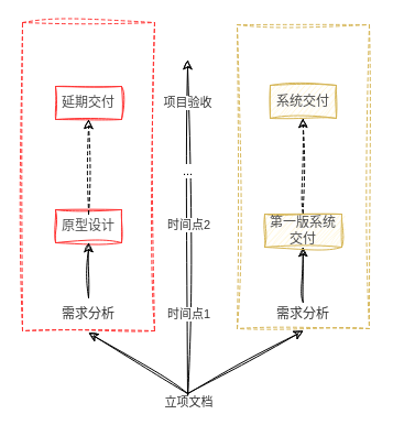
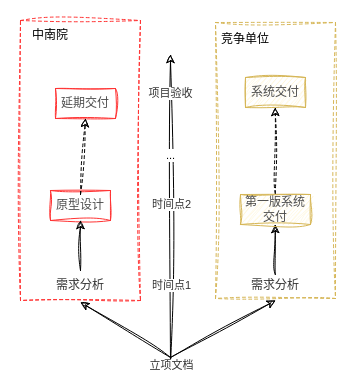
+ <mxCell id="20" value="中南院" style="text;html=1;align=center;verticalAlign=middle;whiteSpace=wrap;rounded=0;" vertex="1" parent="1"><mxGeometry x="20" y="20" width="60" height="30" as="geometry" /></mxCell>
+ <mxCell id="21" value="竞争单位" style="text;html=1;align=center;verticalAlign=middle;whiteSpace=wrap;rounded=0;" vertex="1" parent="1"><mxGeometry x="215" y="24" width="60" height="30" as="geometry" /></mxCell>
- <mxCell id="17" value="&lt;font color=&quot;#4d4d4d&quot;&gt;延期交付&lt;/font&gt;" style="text;html=1;align=center;verticalAlign=middle;whiteSpace=wrap;rounded=0;fontColor=#333333;fillColor=none;strokeColor=#FF3333;sketch=1;curveFitting=1;jiggle=2;" parent="1" vertex="1"><mxGeometry x="50" y="78" width="60" height="30" as="geometry" /></mxCell>
+ <mxCell id="17" value="&lt;font color=&quot;#4d4d4d&quot;&gt;延期交付&lt;/font&gt;" style="text;html=1;align=center;verticalAlign=middle;whiteSpace=wrap;rounded=0;fontColor=#333333;fillColor=none;strokeColor=#FF3333;sketch=1;curveFitting=1;jiggle=2;" parent="1" vertex="1"><mxGeometry x="55" y="88" width="60" height="30" as="geometry" /></mxCell>
